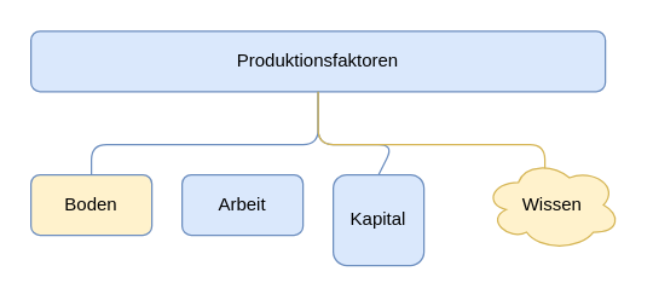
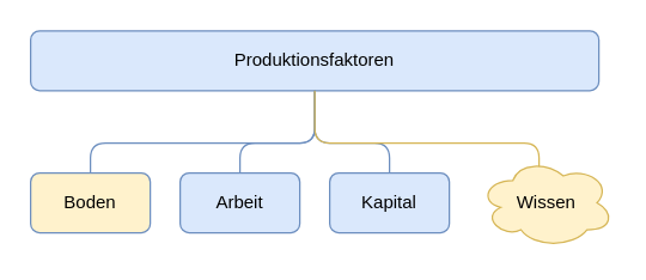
+ <mxCell id="7" value="" style="endArrow=none;html=1;entryX=0.5;entryY=1;entryDx=0;entryDy=0;exitX=0.5;exitY=0;exitDx=0;exitDy=0;fillColor=#dae8fc;strokeColor=#6c8ebf;" parent="1" source="4" target="2" edge="1"><mxGeometry width="50" height="50" relative="1" as="geometry"><mxPoint x="180" y="265" as="sourcePoint" /><mxPoint x="230" y="215" as="targetPoint" /><Array as="points"><mxPoint x="160" y="95" /><mxPoint x="210" y="95" /></Array></mxGeometry></mxCell>
- <mxCell id="5" value="Kapital" style="rounded=1;whiteSpace=wrap;html=1;fillColor=#dae8fc;strokeColor=#6c8ebf;" parent="1" vertex="1"><mxGeometry x="220" y="115" width="60" height="60" as="geometry" /></mxCell>
+ <mxCell id="5" value="Kapital" style="rounded=1;whiteSpace=wrap;html=1;fillColor=#dae8fc;strokeColor=#6c8ebf;" parent="1" vertex="1"><mxGeometry x="220" y="115" width="80" height="40" as="geometry" /></mxCell>
